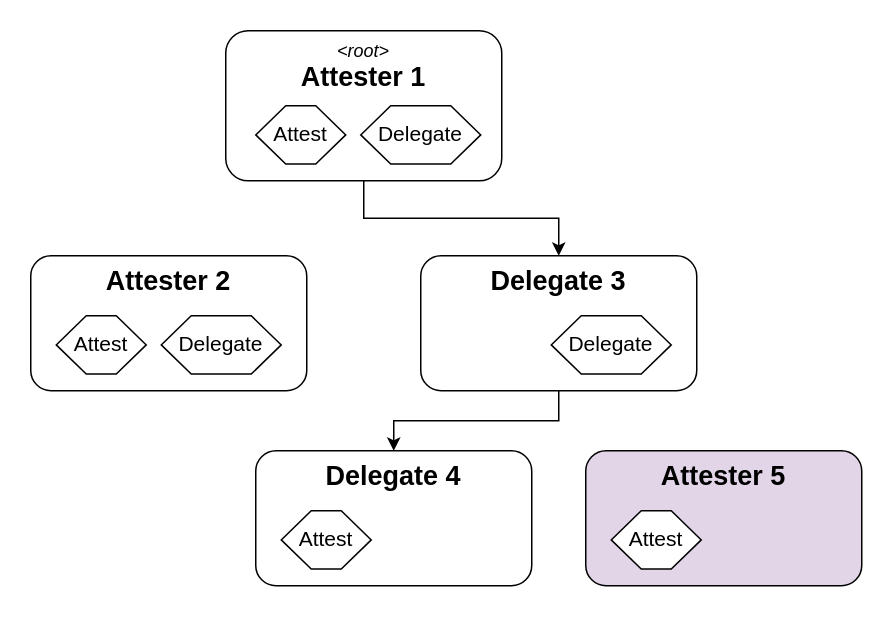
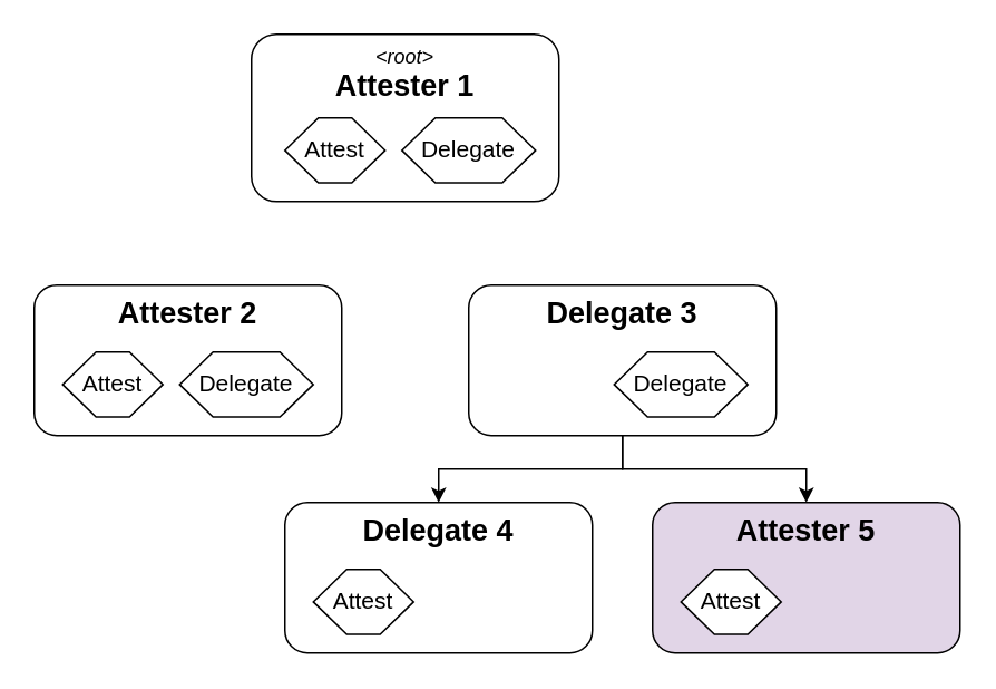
- <mxCell id="15" style="edgeStyle=orthogonalEdgeStyle;rounded=0;orthogonalLoop=1;jettySize=auto;html=1;exitX=0.5;exitY=1;exitDx=0;exitDy=0;entryX=0.5;entryY=0;entryDx=0;entryDy=0;" parent="1" source="6" target="4" edge="1"><mxGeometry relative="1" as="geometry" /></mxCell>
+ <mxCell id="3" style="edgeStyle=orthogonalEdgeStyle;rounded=0;orthogonalLoop=1;jettySize=auto;html=1;exitX=0.5;exitY=1;exitDx=0;exitDy=0;entryX=0.5;entryY=0;entryDx=0;entryDy=0;" parent="1" source="4" target="10" edge="1"><mxGeometry relative="1" as="geometry" /></mxCell>
